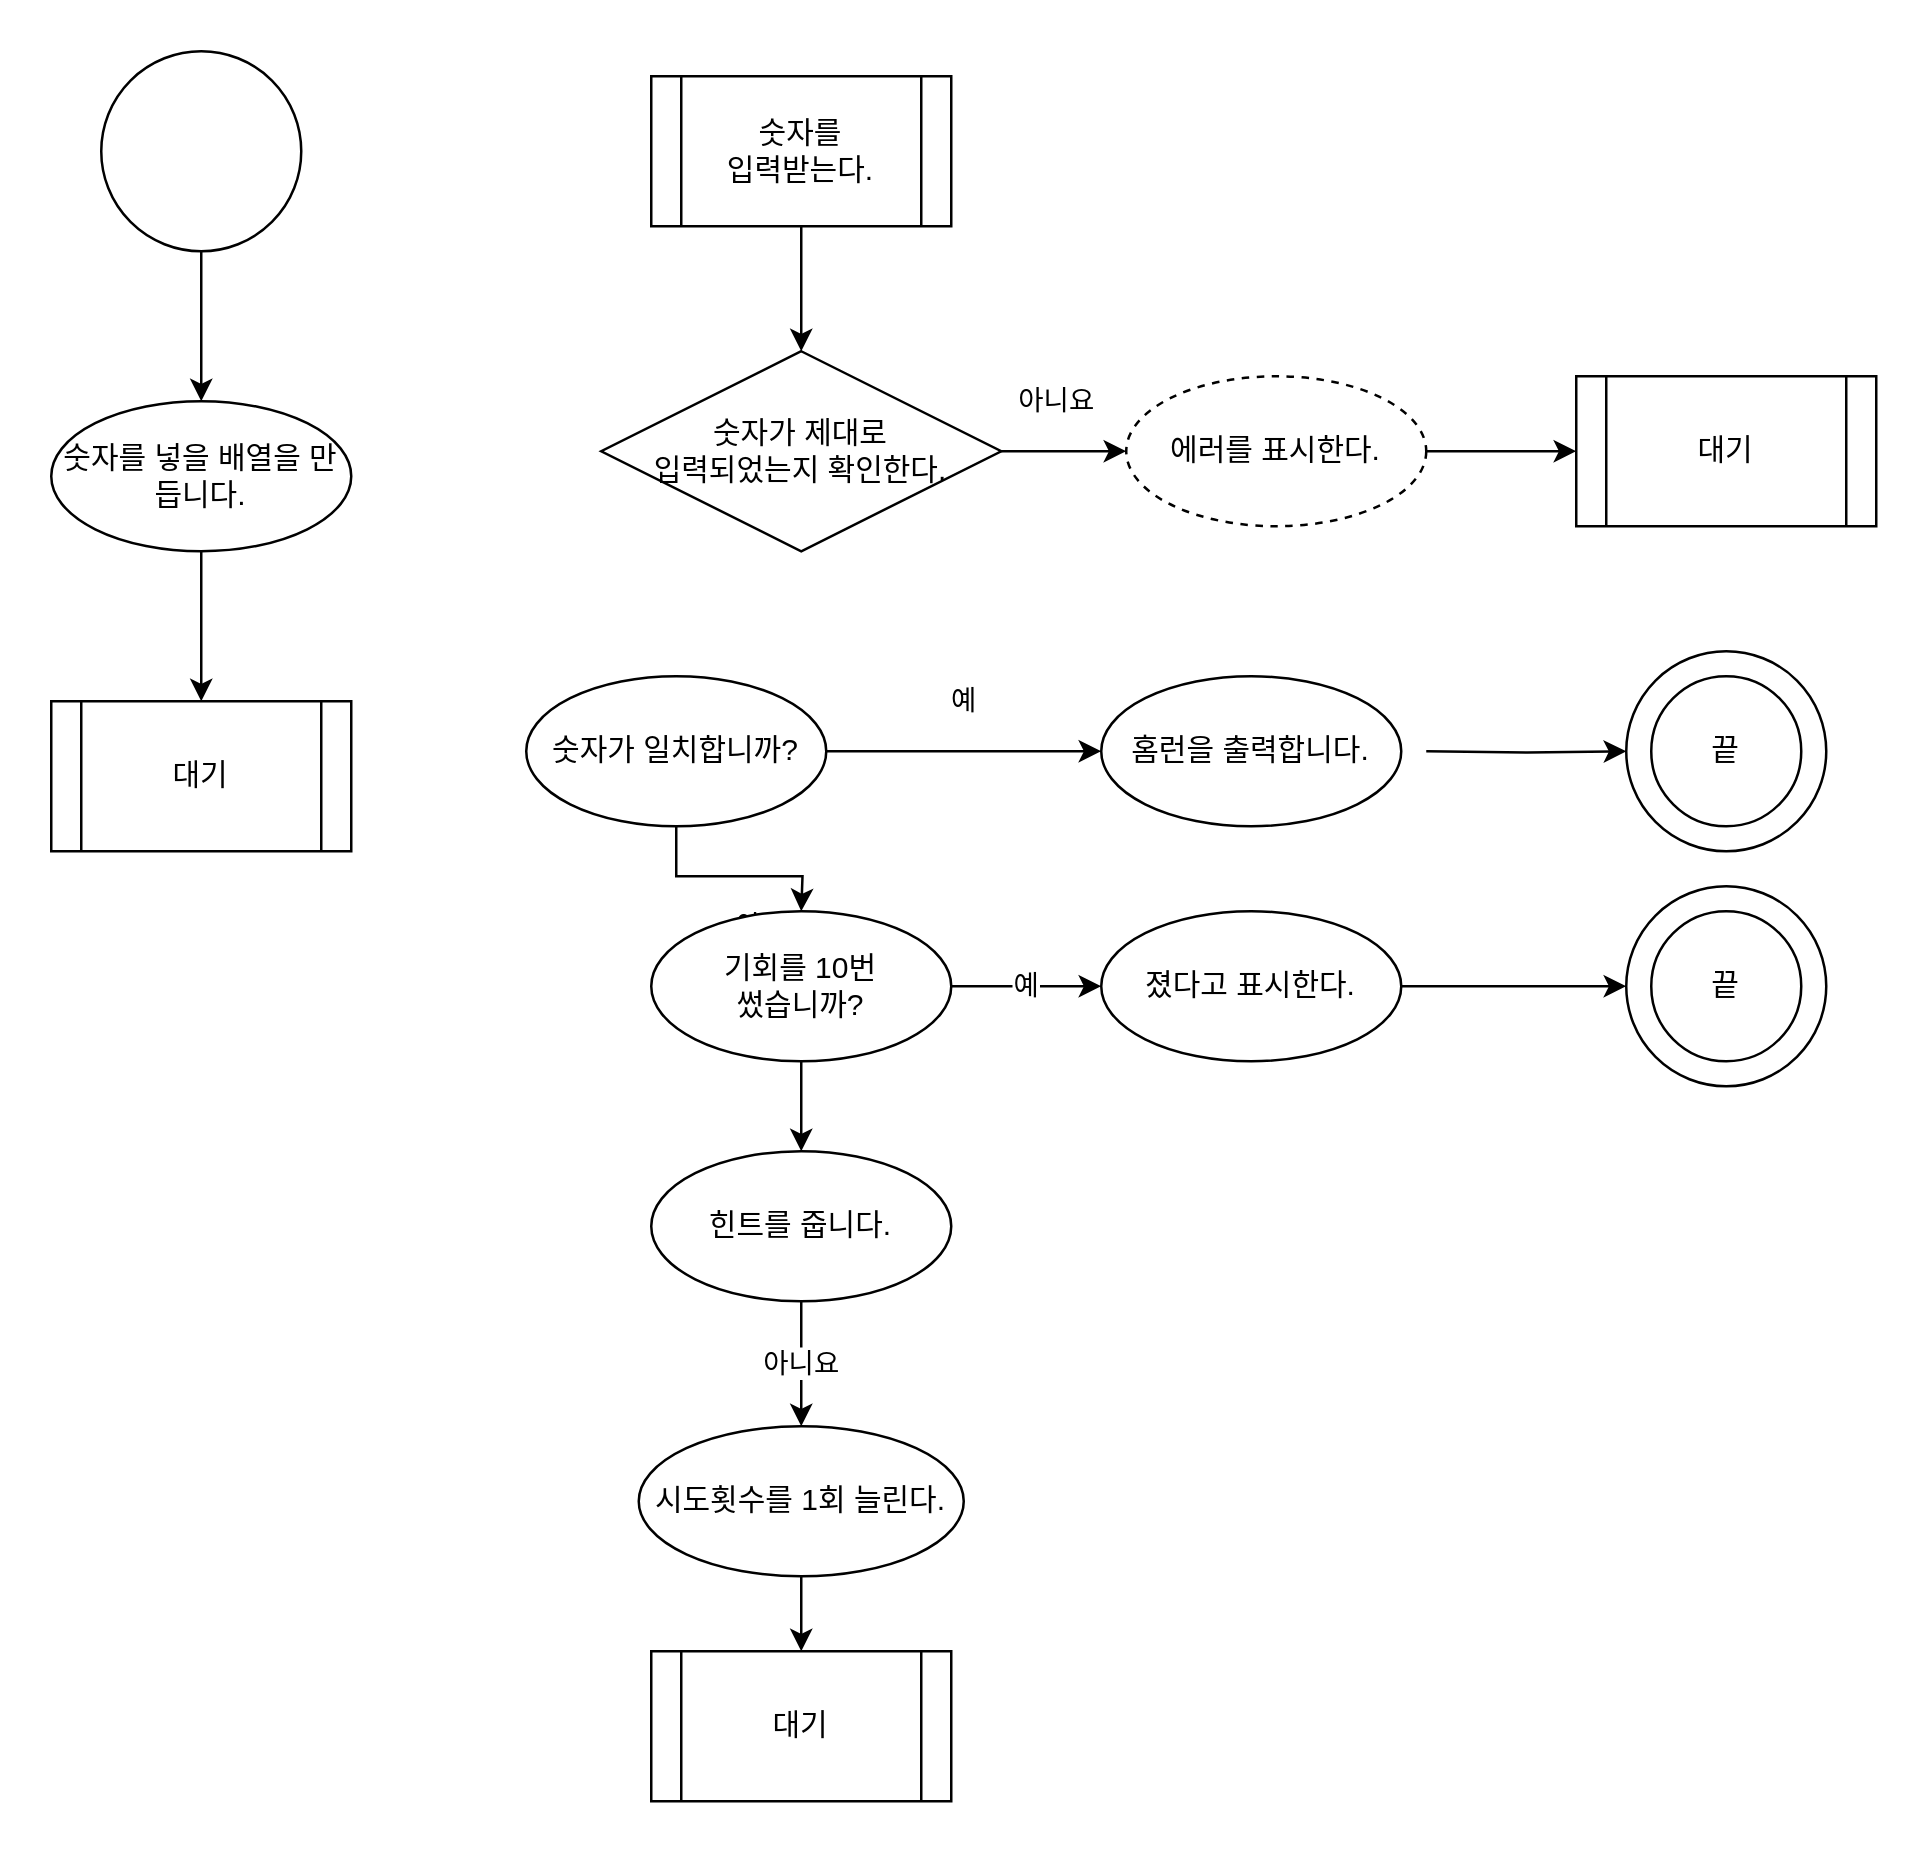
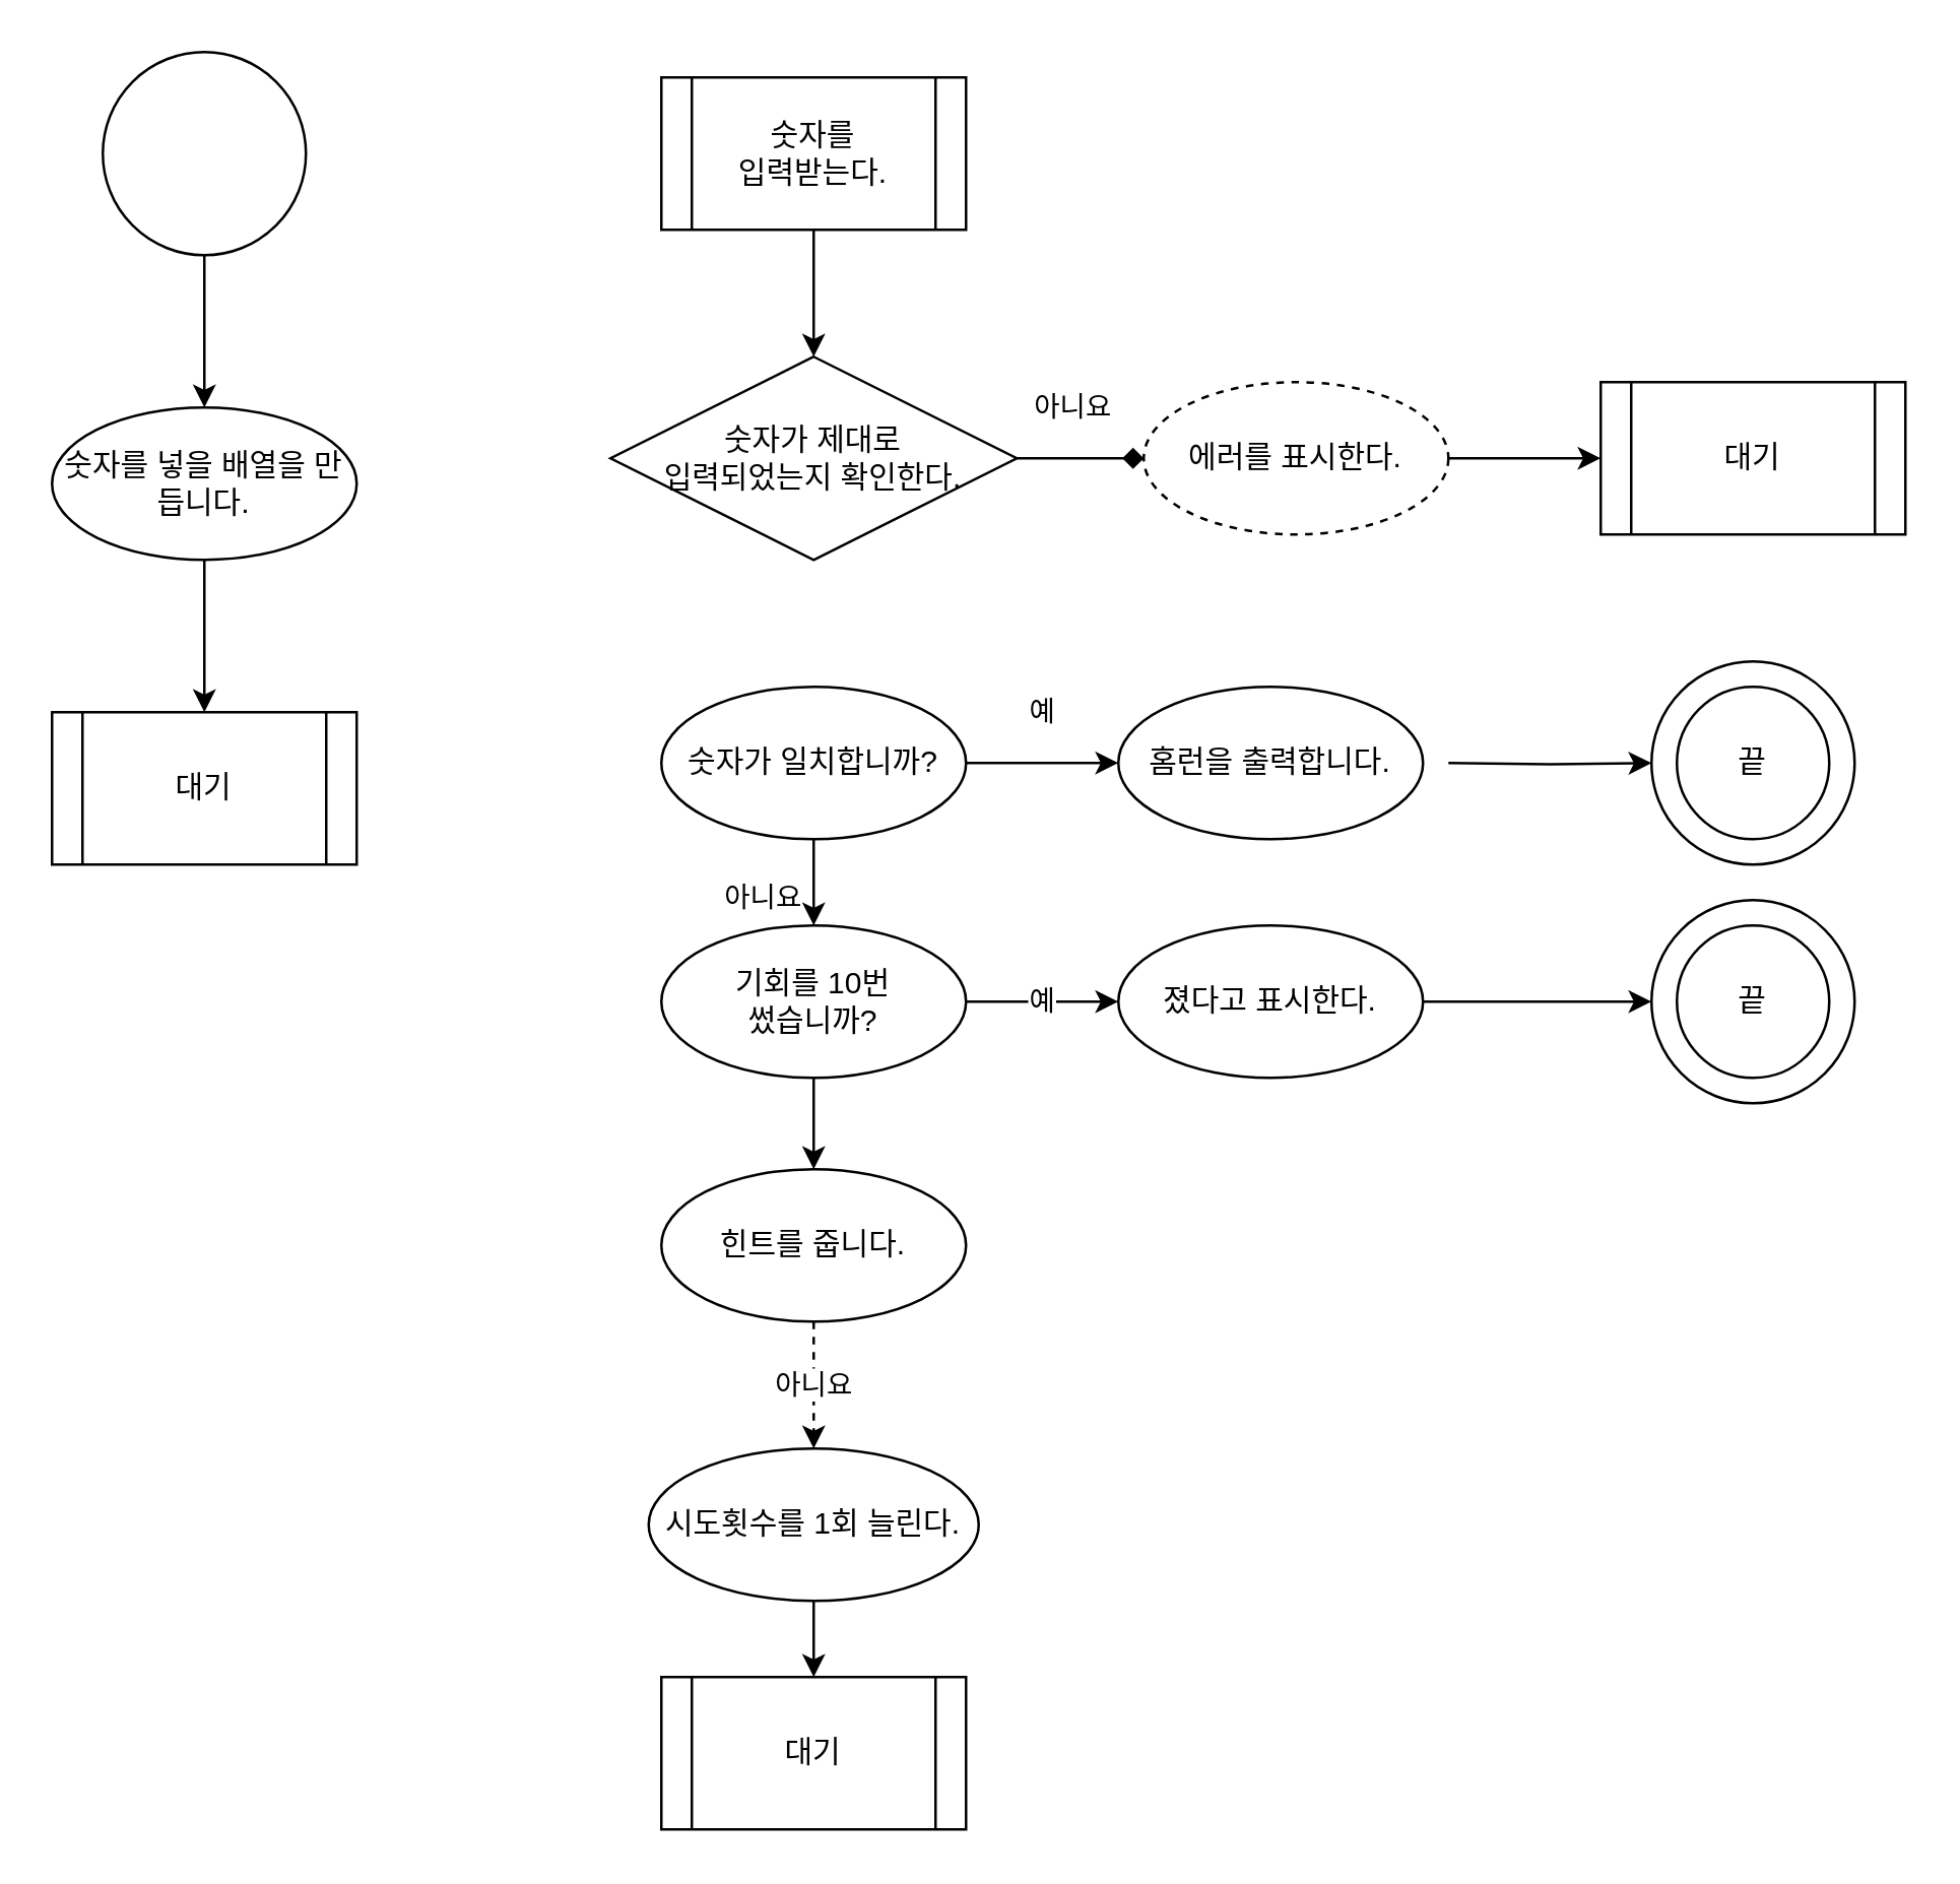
- <mxCell id="9" value="아니요" style="edgeStyle=orthogonalEdgeStyle;rounded=0;orthogonalLoop=1;jettySize=auto;html=1;" edge="1" parent="1" source="10" target="28"><mxGeometry x="-0.077" y="20" relative="1" as="geometry"><mxPoint x="-1" as="offset" /></mxGeometry></mxCell>
+ <mxCell id="9" value="아니요" style="edgeStyle=orthogonalEdgeStyle;rounded=0;orthogonalLoop=1;jettySize=auto;html=1;endArrow=diamond;" edge="1" parent="1" source="10" target="28"><mxGeometry x="-0.077" y="20" relative="1" as="geometry"><mxPoint x="-1" as="offset" /></mxGeometry></mxCell>
- <mxCell id="13" value="숫자가 일치합니까?" style="ellipse;whiteSpace=wrap;html=1;" vertex="1" parent="1"><mxGeometry x="210" y="270" width="120" height="60" as="geometry" /></mxCell>
+ <mxCell id="13" value="숫자가 일치합니까?" style="ellipse;whiteSpace=wrap;html=1;" vertex="1" parent="1"><mxGeometry x="260" y="270" width="120" height="60" as="geometry" /></mxCell>
- <mxCell id="15" value="아니요" style="edgeStyle=orthogonalEdgeStyle;rounded=0;orthogonalLoop=1;jettySize=auto;html=1;" edge="1" parent="1" source="16" target="24"><mxGeometry relative="1" as="geometry" /></mxCell>
+ <mxCell id="15" value="아니요" style="edgeStyle=orthogonalEdgeStyle;rounded=0;orthogonalLoop=1;jettySize=auto;html=1;dashed=1;" edge="1" parent="1" source="16" target="24"><mxGeometry relative="1" as="geometry" /></mxCell>
